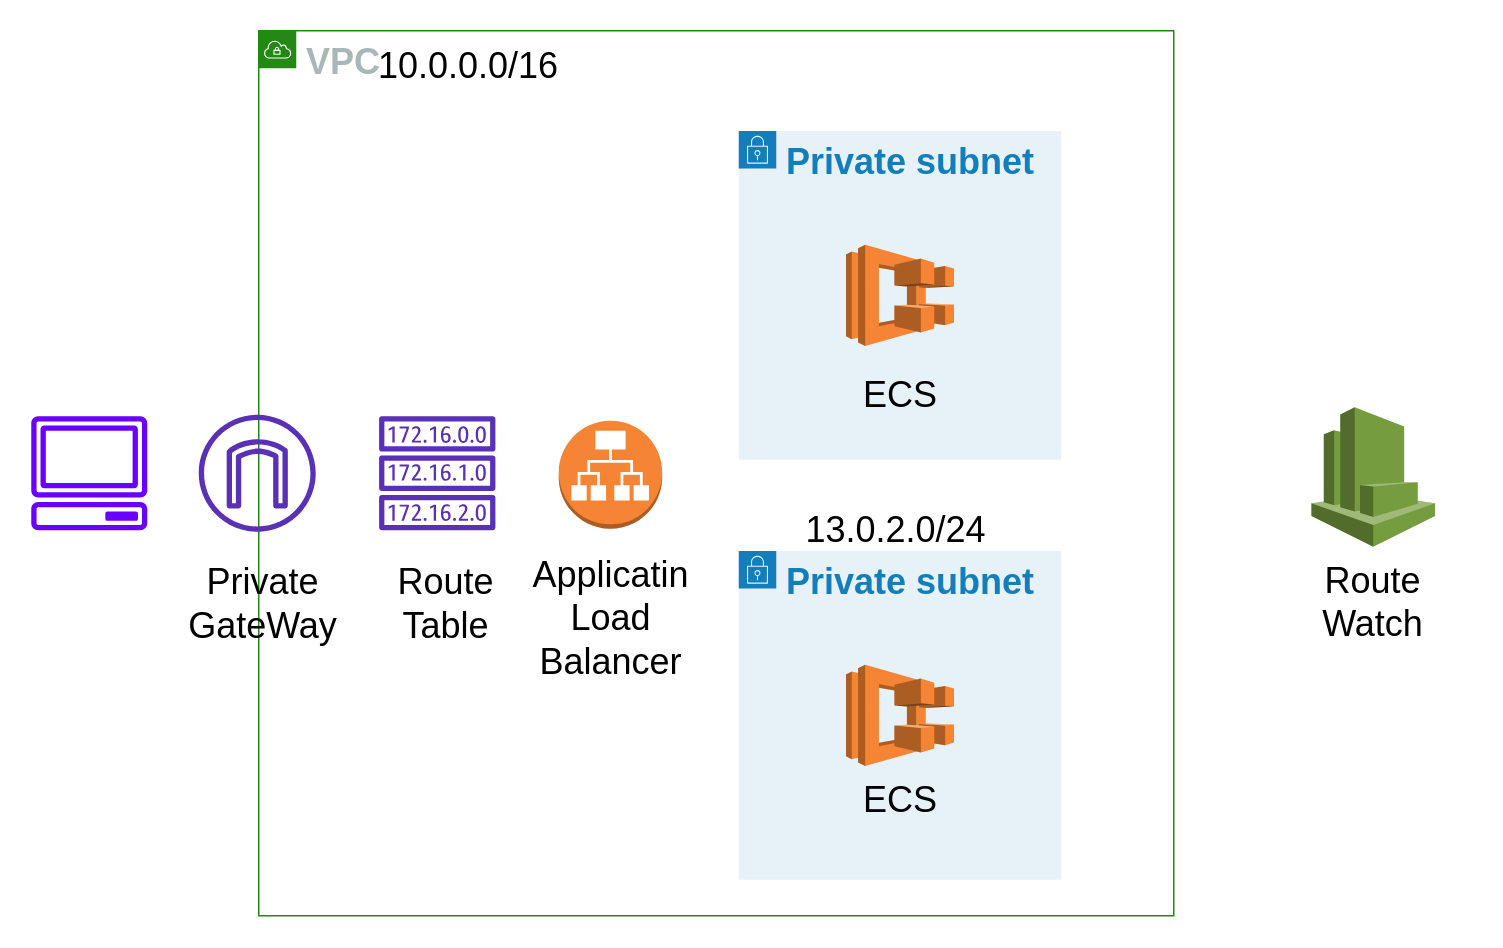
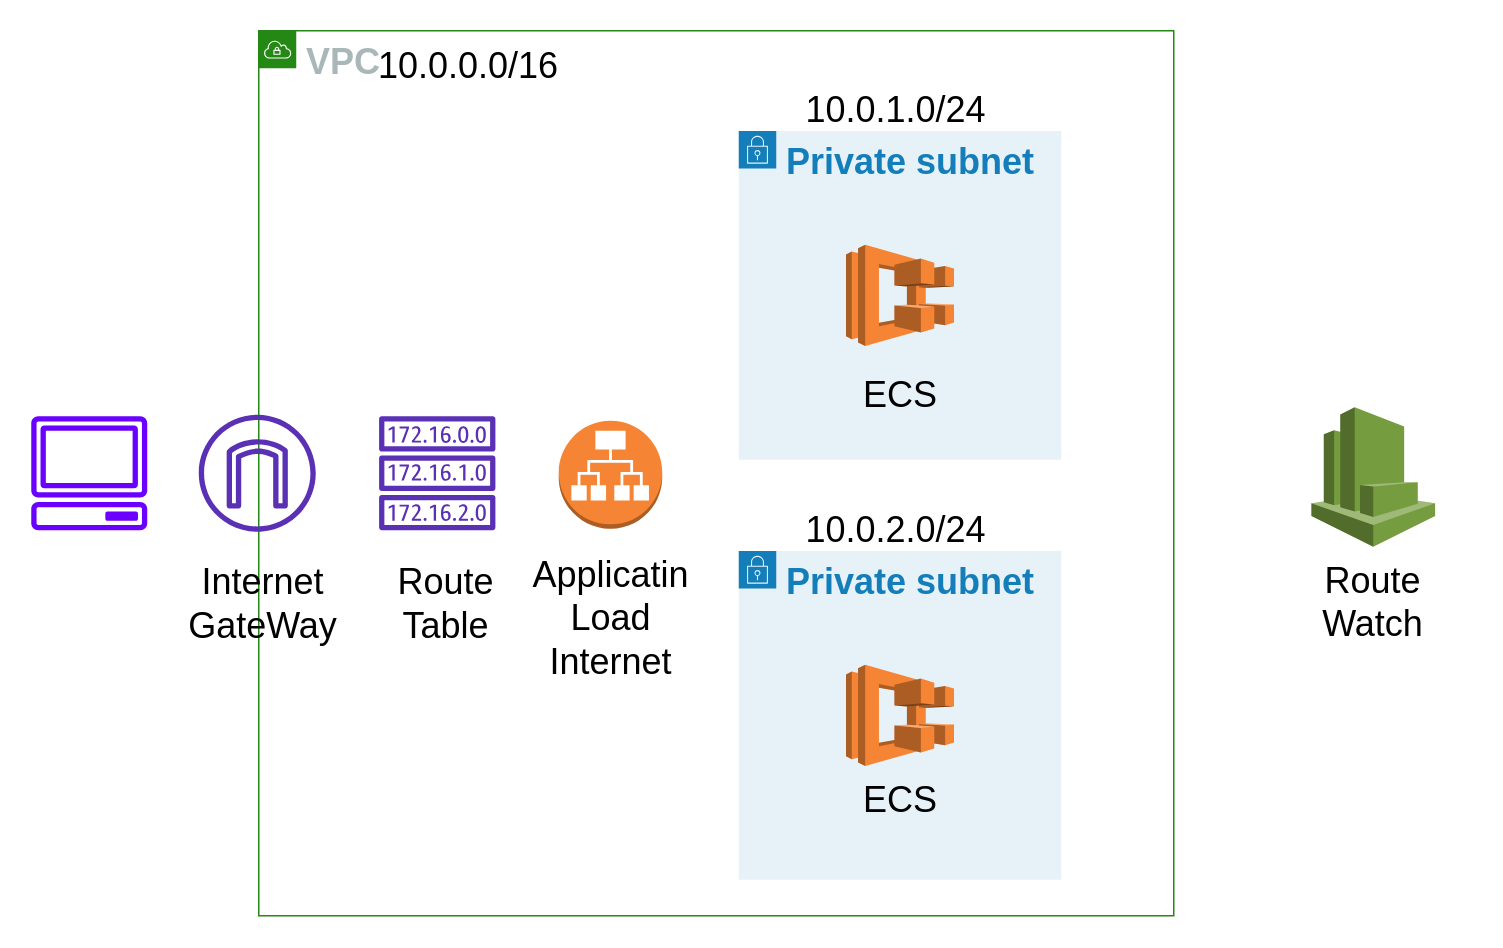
+ <mxCell id="10" value="10.0.1.0/24" style="text;html=1;strokeColor=none;fillColor=none;align=center;verticalAlign=middle;whiteSpace=wrap;rounded=0;fontSize=24;" parent="9" vertex="1"><mxGeometry x="53.75" width="101.528" height="21.916" as="geometry" /></mxCell>
- <mxCell id="16" value="13.0.2.0/24" style="text;html=1;strokeColor=none;fillColor=none;align=center;verticalAlign=middle;whiteSpace=wrap;rounded=0;fontSize=24;" parent="15" vertex="1"><mxGeometry x="53.75" width="101.528" height="21.916" as="geometry" /></mxCell>
+ <mxCell id="16" value="10.0.2.0/24" style="text;html=1;strokeColor=none;fillColor=none;align=center;verticalAlign=middle;whiteSpace=wrap;rounded=0;fontSize=24;" parent="15" vertex="1"><mxGeometry x="53.75" width="101.528" height="21.916" as="geometry" /></mxCell>
- <mxCell id="29" value="&lt;font style=&quot;font-size: 24px&quot;&gt;Private &lt;br&gt;GateWay&lt;/font&gt;" style="text;html=1;strokeColor=none;fillColor=none;align=center;verticalAlign=middle;whiteSpace=wrap;rounded=0;" parent="27" vertex="1"><mxGeometry y="96" width="130" height="60" as="geometry" /></mxCell>
+ <mxCell id="29" value="&lt;font style=&quot;font-size: 24px&quot;&gt;Internet &lt;br&gt;GateWay&lt;/font&gt;" style="text;html=1;strokeColor=none;fillColor=none;align=center;verticalAlign=middle;whiteSpace=wrap;rounded=0;" parent="27" vertex="1"><mxGeometry y="96" width="130" height="60" as="geometry" /></mxCell>
- <mxCell id="23" value="&lt;span style=&quot;font-size: 24px;&quot;&gt;Applicatin&lt;br&gt;Load&lt;br&gt;Balancer&lt;br&gt;&lt;/span&gt;" style="text;html=1;strokeColor=none;fillColor=none;align=center;verticalAlign=middle;whiteSpace=wrap;rounded=0;" parent="21" vertex="1"><mxGeometry y="102" width="130" height="60" as="geometry" /></mxCell>
+ <mxCell id="23" value="&lt;span style=&quot;font-size: 24px;&quot;&gt;Applicatin&lt;br&gt;Load&lt;br&gt;Internet&lt;br&gt;&lt;/span&gt;" style="text;html=1;strokeColor=none;fillColor=none;align=center;verticalAlign=middle;whiteSpace=wrap;rounded=0;" parent="21" vertex="1"><mxGeometry y="102" width="130" height="60" as="geometry" /></mxCell>
